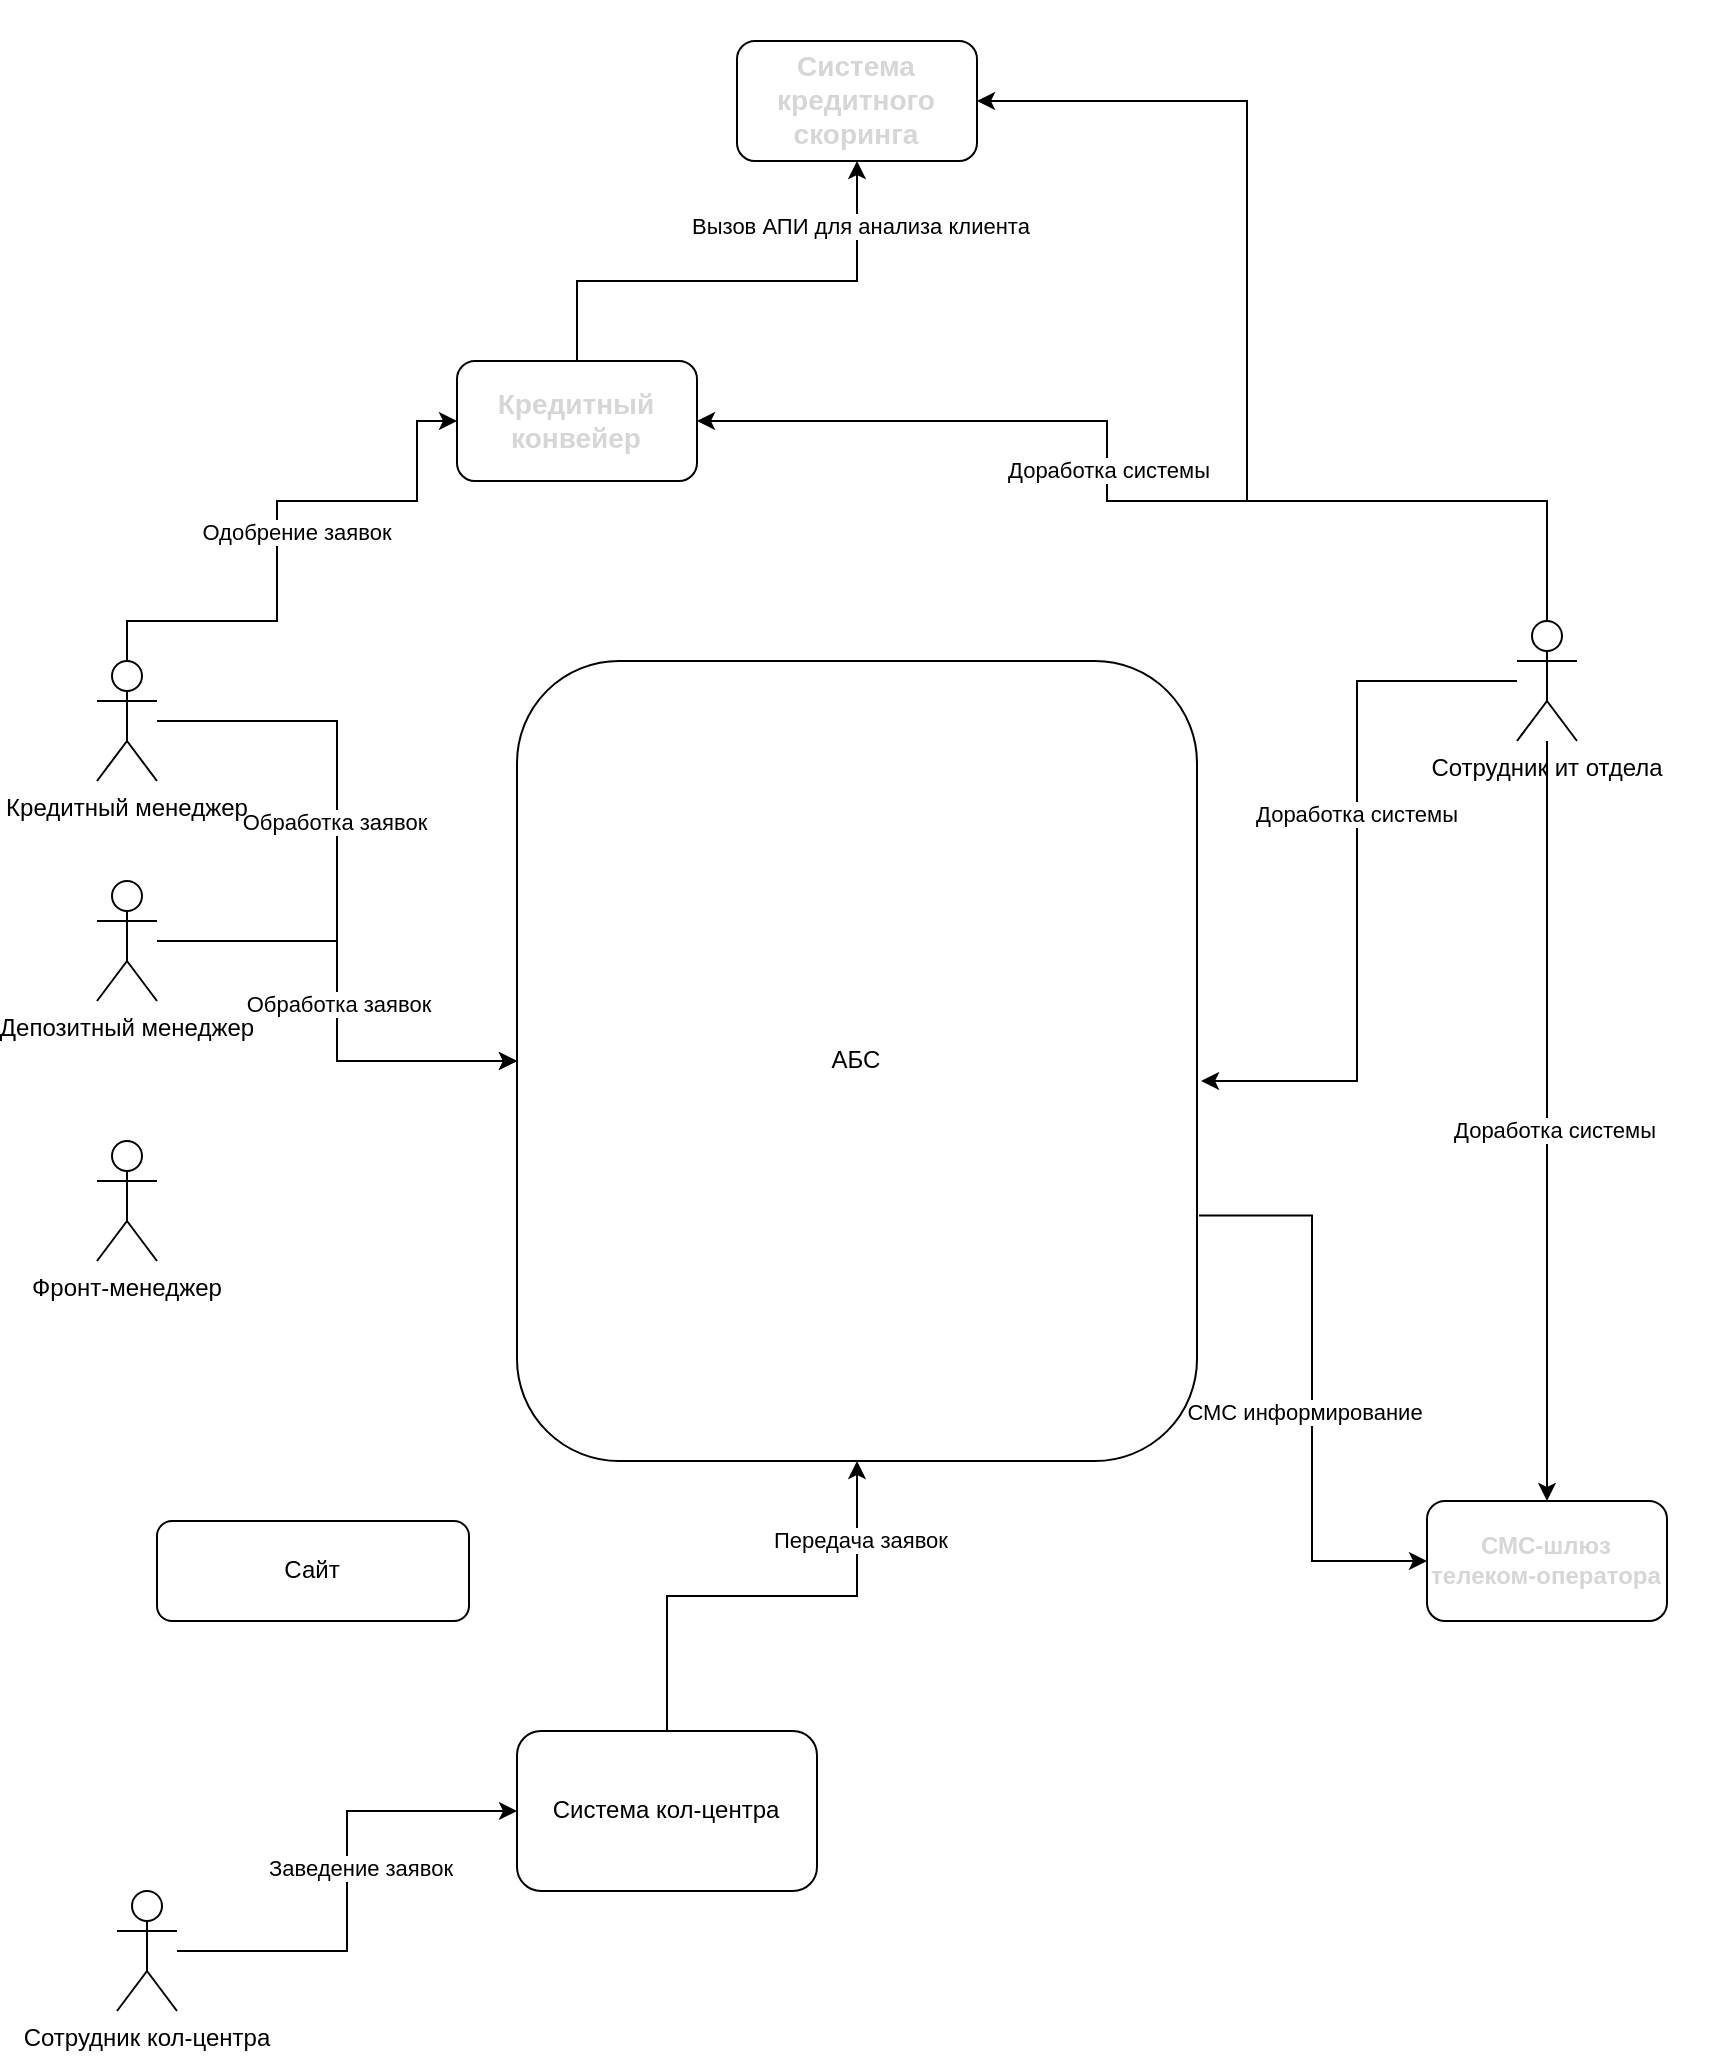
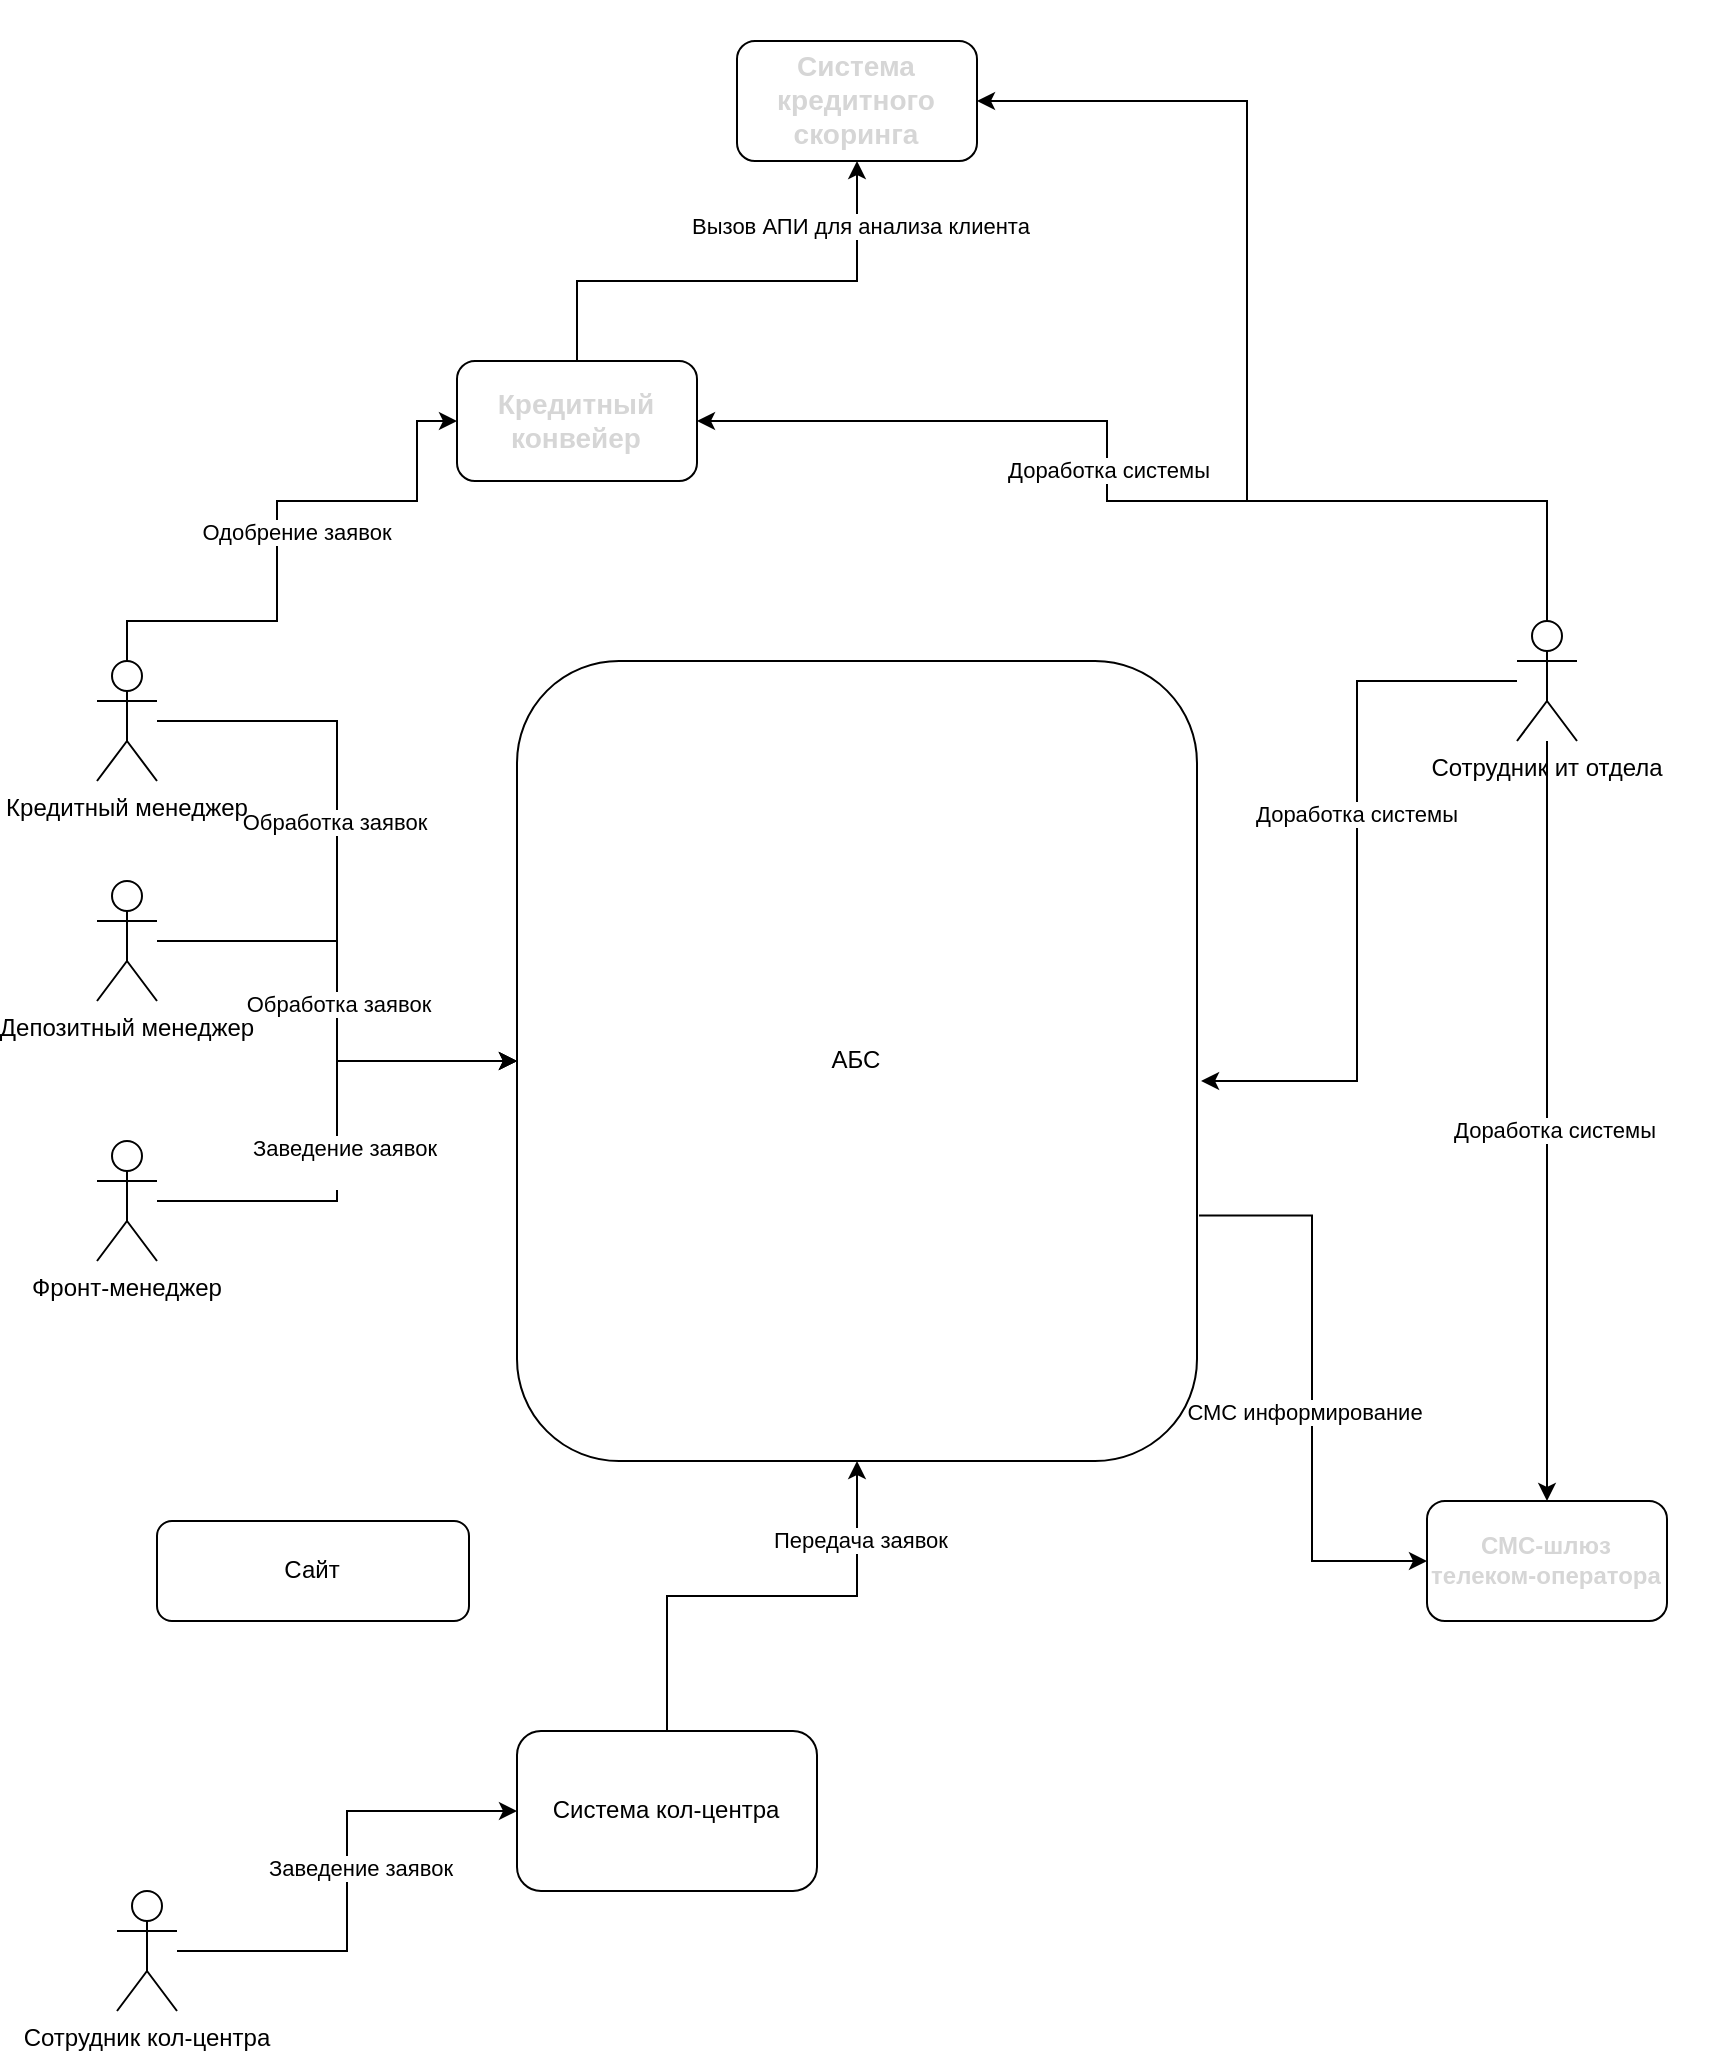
+ <mxCell id="5" style="edgeStyle=orthogonalEdgeStyle;rounded=0;orthogonalLoop=1;jettySize=auto;html=1;entryX=0;entryY=0.5;entryDx=0;entryDy=0;" edge="1" parent="1" source="7" target="4"><mxGeometry relative="1" as="geometry" /></mxCell>
+ <mxCell id="6" value="Заведение заявок&lt;div&gt;&lt;br&gt;&lt;/div&gt;" style="edgeLabel;html=1;align=center;verticalAlign=middle;resizable=0;points=[];" vertex="1" connectable="0" parent="5"><mxGeometry x="-0.093" y="-3" relative="1" as="geometry"><mxPoint y="3" as="offset" /></mxGeometry></mxCell>
